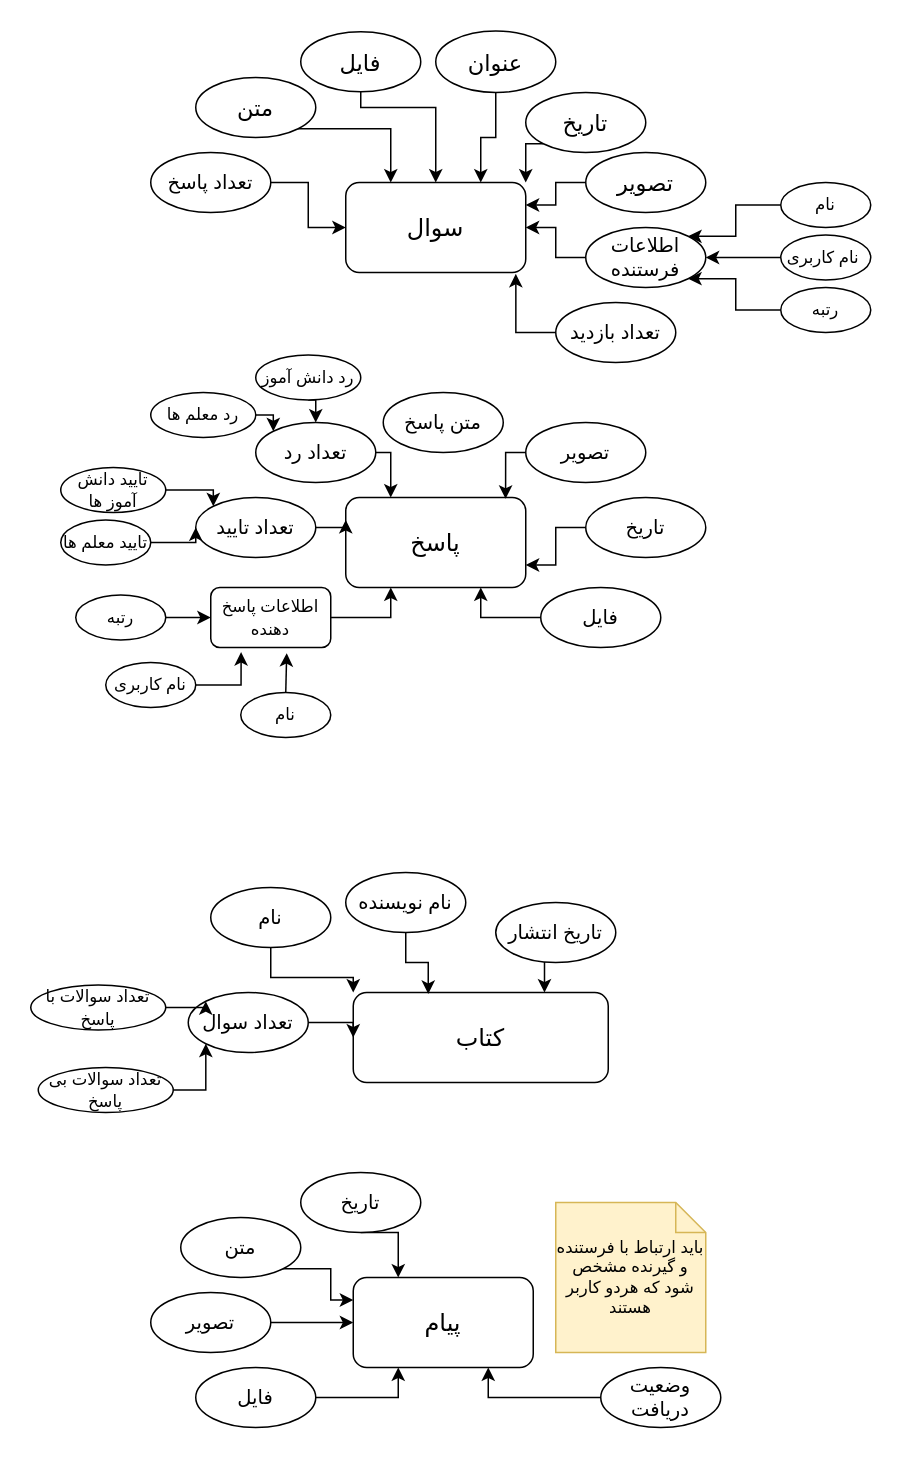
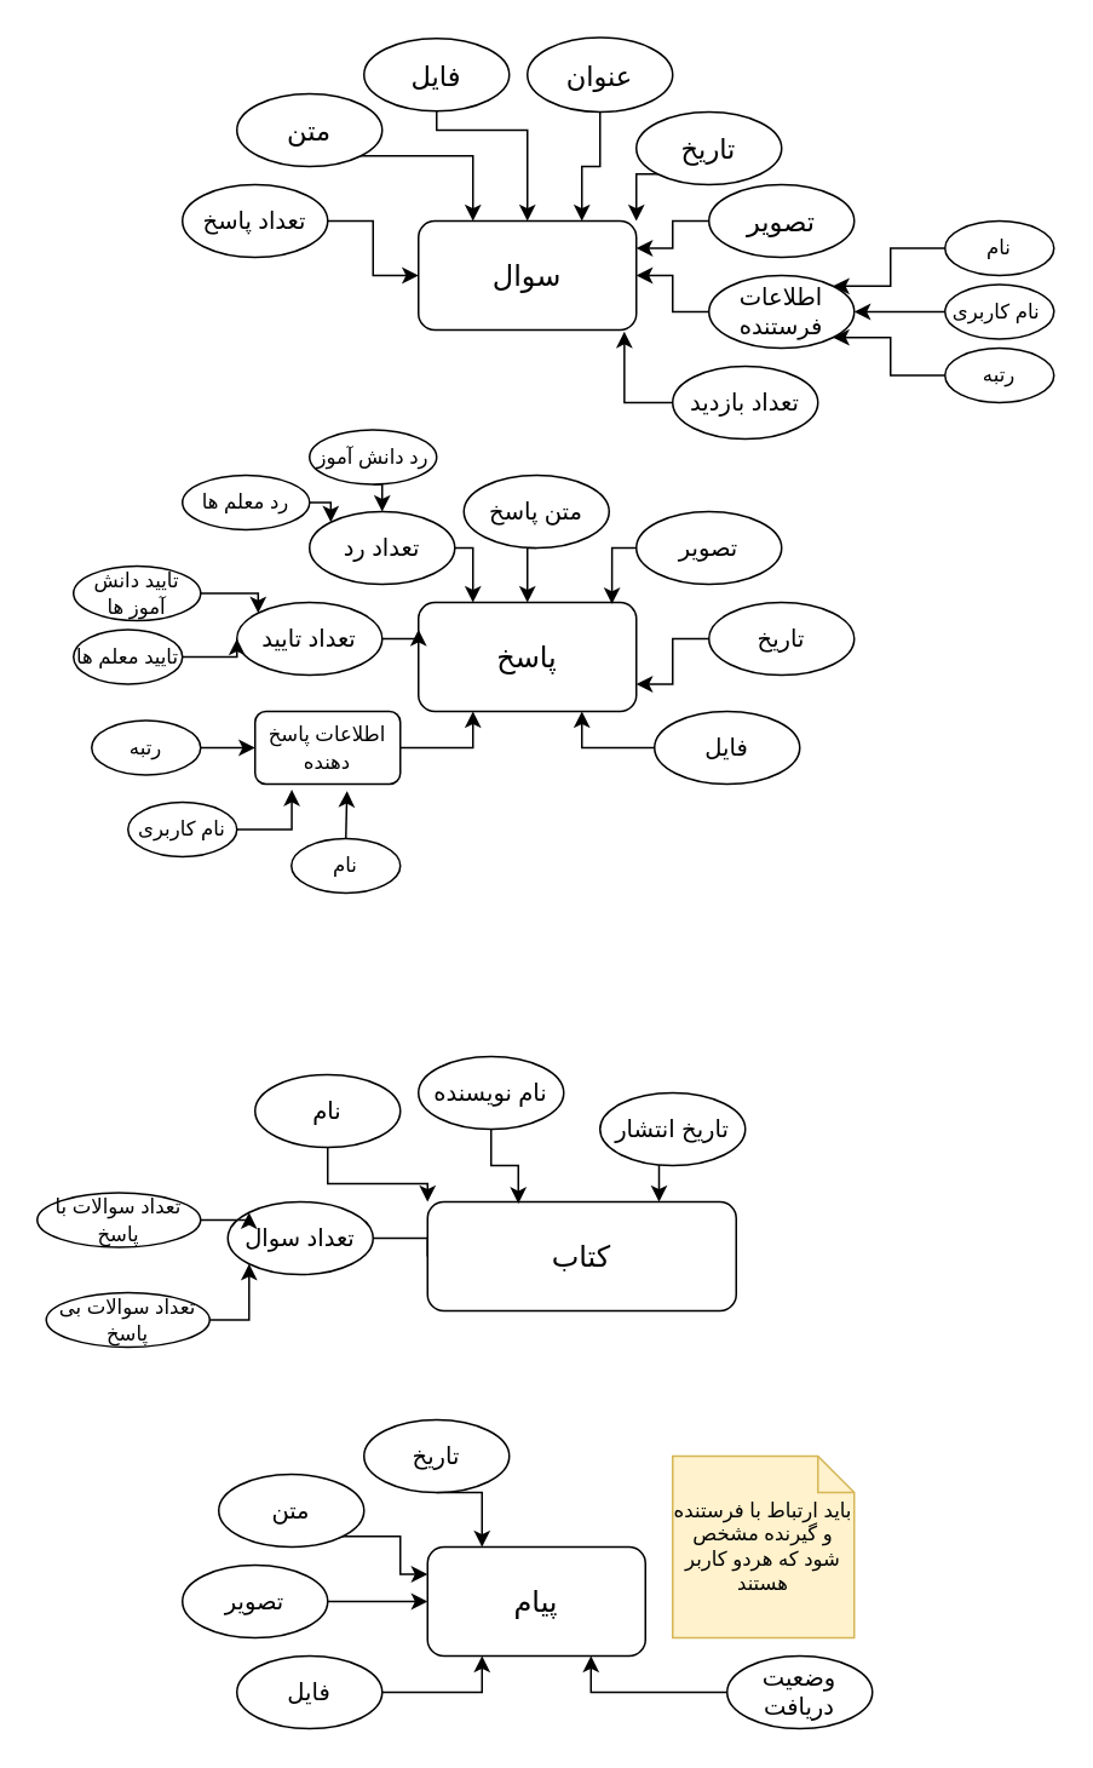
+ <mxCell id="25" style="edgeStyle=orthogonalEdgeStyle;rounded=0;orthogonalLoop=1;jettySize=auto;html=1;exitX=0.5;exitY=1;exitDx=0;exitDy=0;entryX=0.5;entryY=0;entryDx=0;entryDy=0;fontSize=11;" edge="1" parent="1" source="26" target="20"><mxGeometry relative="1" as="geometry" /></mxCell>
- <mxCell id="56" style="edgeStyle=orthogonalEdgeStyle;rounded=0;orthogonalLoop=1;jettySize=auto;html=1;exitX=1;exitY=0.5;exitDx=0;exitDy=0;entryX=0;entryY=0.5;entryDx=0;entryDy=0;fontSize=11;" edge="1" parent="1" source="57" target="55"><mxGeometry relative="1" as="geometry" /></mxCell>
+ <mxCell id="56" style="edgeStyle=orthogonalEdgeStyle;rounded=0;orthogonalLoop=1;jettySize=auto;html=1;exitX=1;exitY=0.5;exitDx=0;exitDy=0;entryX=0;entryY=0.5;entryDx=0;entryDy=0;fontSize=11;endArrow=none;" edge="1" parent="1" source="57" target="55"><mxGeometry relative="1" as="geometry" /></mxCell>
